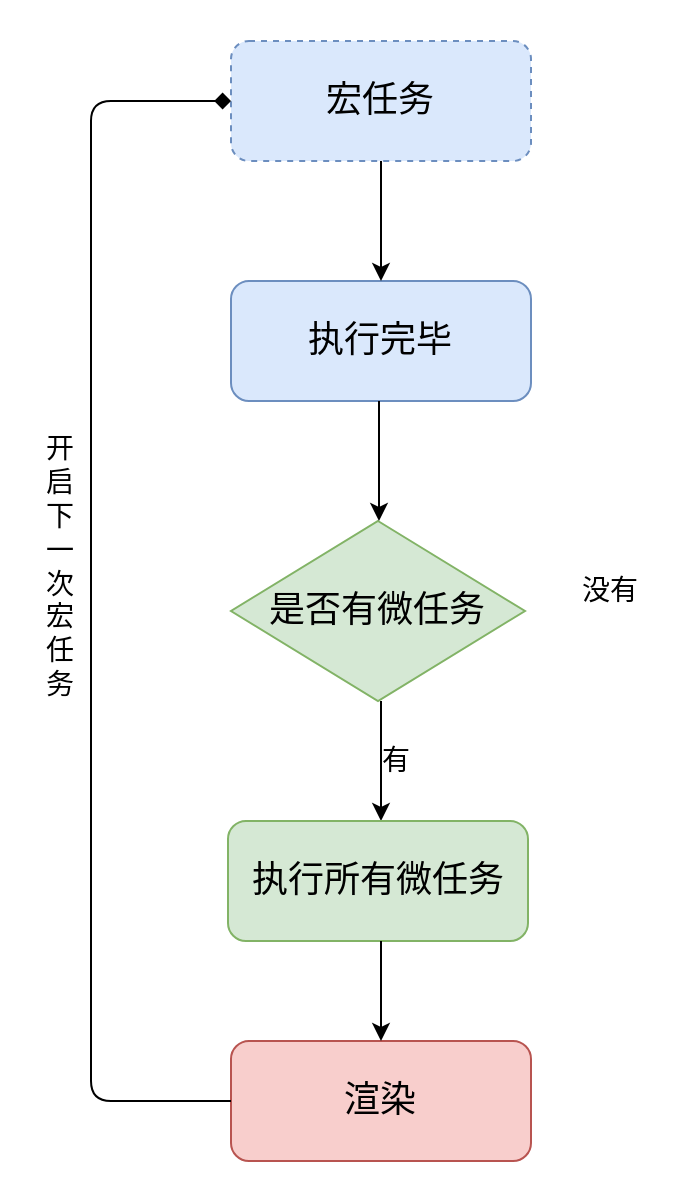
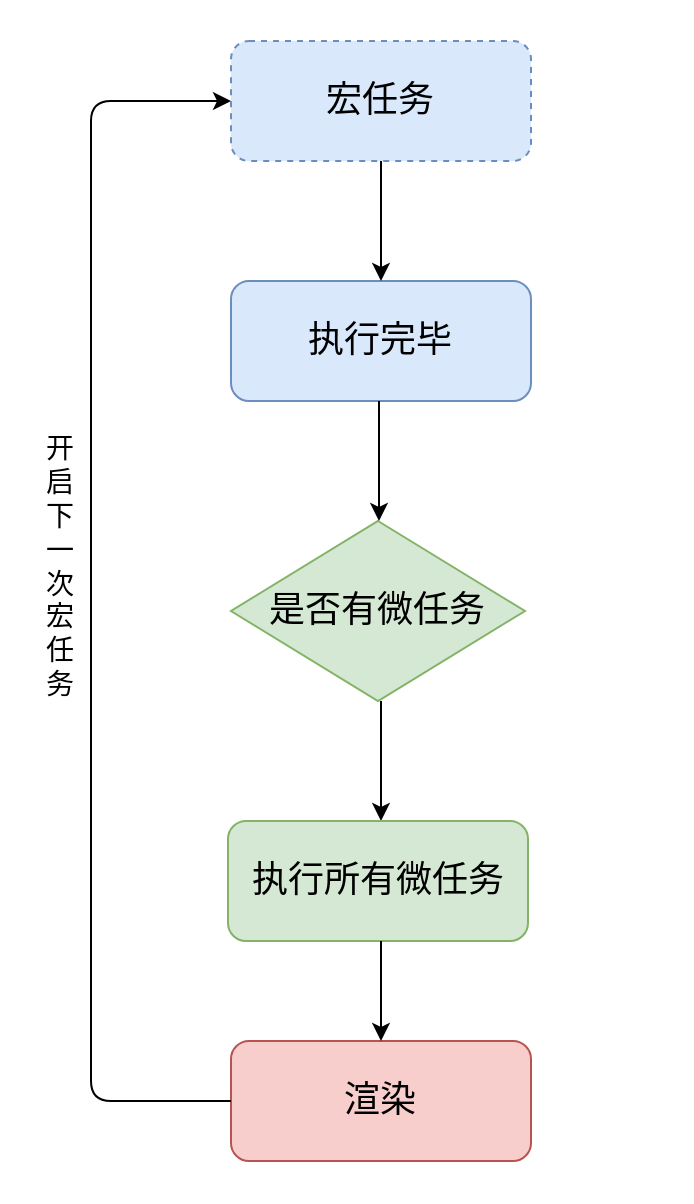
- <mxCell id="10" value="" style="endArrow=diamond;html=1;exitX=0;exitY=0.5;exitDx=0;exitDy=0;entryX=0;entryY=0.5;entryDx=0;entryDy=0;" edge="1" parent="1" source="9" target="2"><mxGeometry width="50" height="50" relative="1" as="geometry"><mxPoint x="115" y="650" as="sourcePoint" /><mxPoint x="45" y="-70" as="targetPoint" /><Array as="points"><mxPoint x="45" y="550" /><mxPoint x="45" y="50" /></Array></mxGeometry></mxCell>
+ <mxCell id="10" value="" style="endArrow=classic;html=1;exitX=0;exitY=0.5;exitDx=0;exitDy=0;entryX=0;entryY=0.5;entryDx=0;entryDy=0;" edge="1" parent="1" source="9" target="2"><mxGeometry width="50" height="50" relative="1" as="geometry"><mxPoint x="115" y="650" as="sourcePoint" /><mxPoint x="45" y="-70" as="targetPoint" /><Array as="points"><mxPoint x="45" y="550" /><mxPoint x="45" y="50" /></Array></mxGeometry></mxCell>
- <mxCell id="13" value="没有" style="text;html=1;strokeColor=none;fillColor=none;align=center;verticalAlign=middle;whiteSpace=wrap;rounded=0;fontSize=14;" vertex="1" parent="1"><mxGeometry x="285" y="285" width="40" height="20" as="geometry" /></mxCell>
- <mxCell id="12" value="有" style="text;html=1;strokeColor=none;fillColor=none;align=center;verticalAlign=middle;whiteSpace=wrap;rounded=0;fontSize=14;" vertex="1" parent="1"><mxGeometry x="178" y="370" width="40" height="20" as="geometry" /></mxCell>
